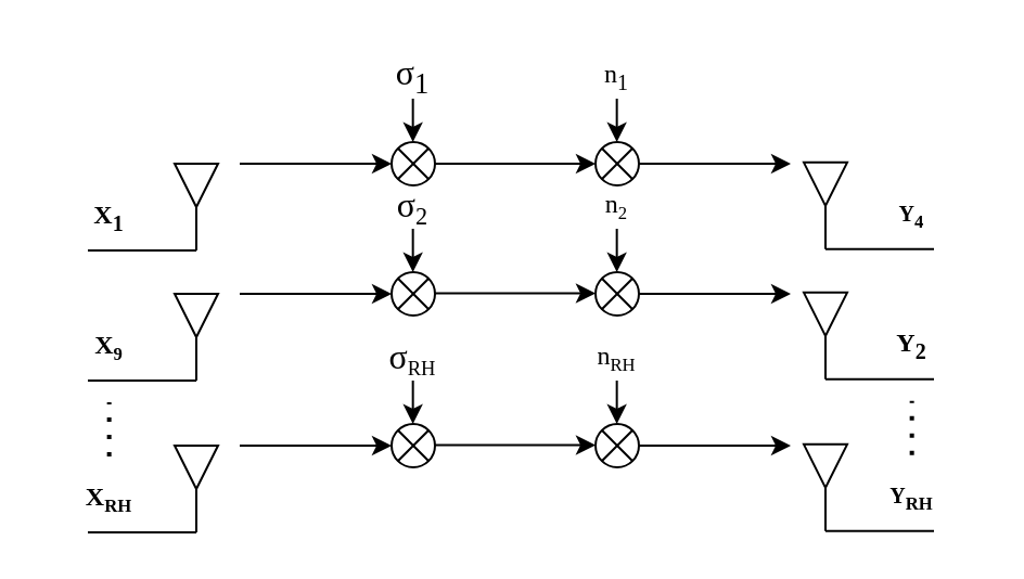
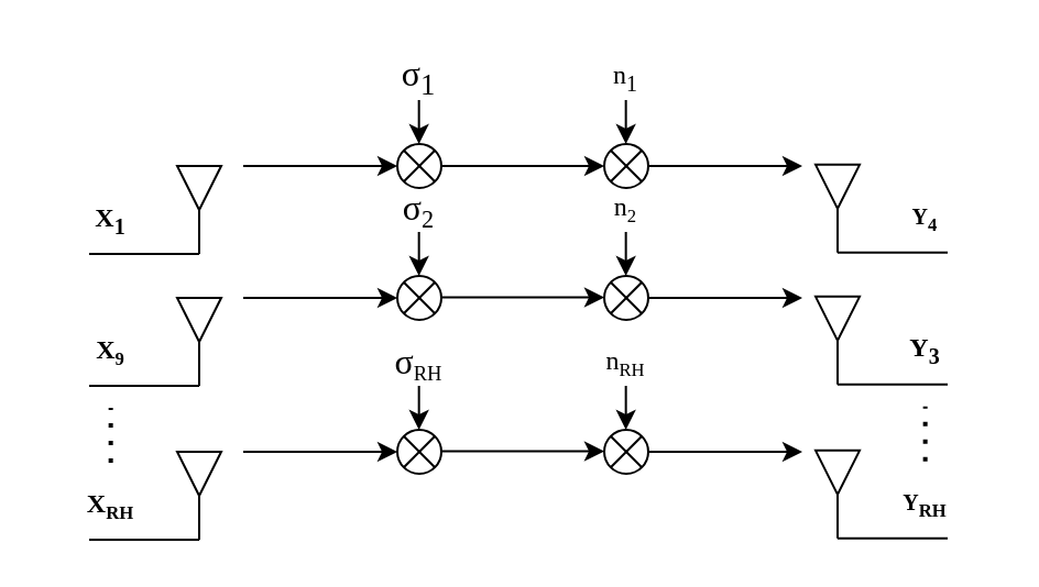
- <mxCell id="49" value="&lt;h4&gt;&lt;font face=&quot;Times New Roman&quot;&gt;Y&lt;sub&gt;2&lt;/sub&gt;&lt;/font&gt;&lt;/h4&gt;" style="text;html=1;strokeColor=none;fillColor=none;align=center;verticalAlign=middle;whiteSpace=wrap;rounded=0;" vertex="1" parent="1"><mxGeometry x="390" y="144.43" width="60" height="30" as="geometry" /></mxCell>
+ <mxCell id="49" value="&lt;h4&gt;&lt;font face=&quot;Times New Roman&quot;&gt;Y&lt;sub&gt;3&lt;/sub&gt;&lt;/font&gt;&lt;/h4&gt;" style="text;html=1;strokeColor=none;fillColor=none;align=center;verticalAlign=middle;whiteSpace=wrap;rounded=0;" vertex="1" parent="1"><mxGeometry x="390" y="144.43" width="60" height="30" as="geometry" /></mxCell>
